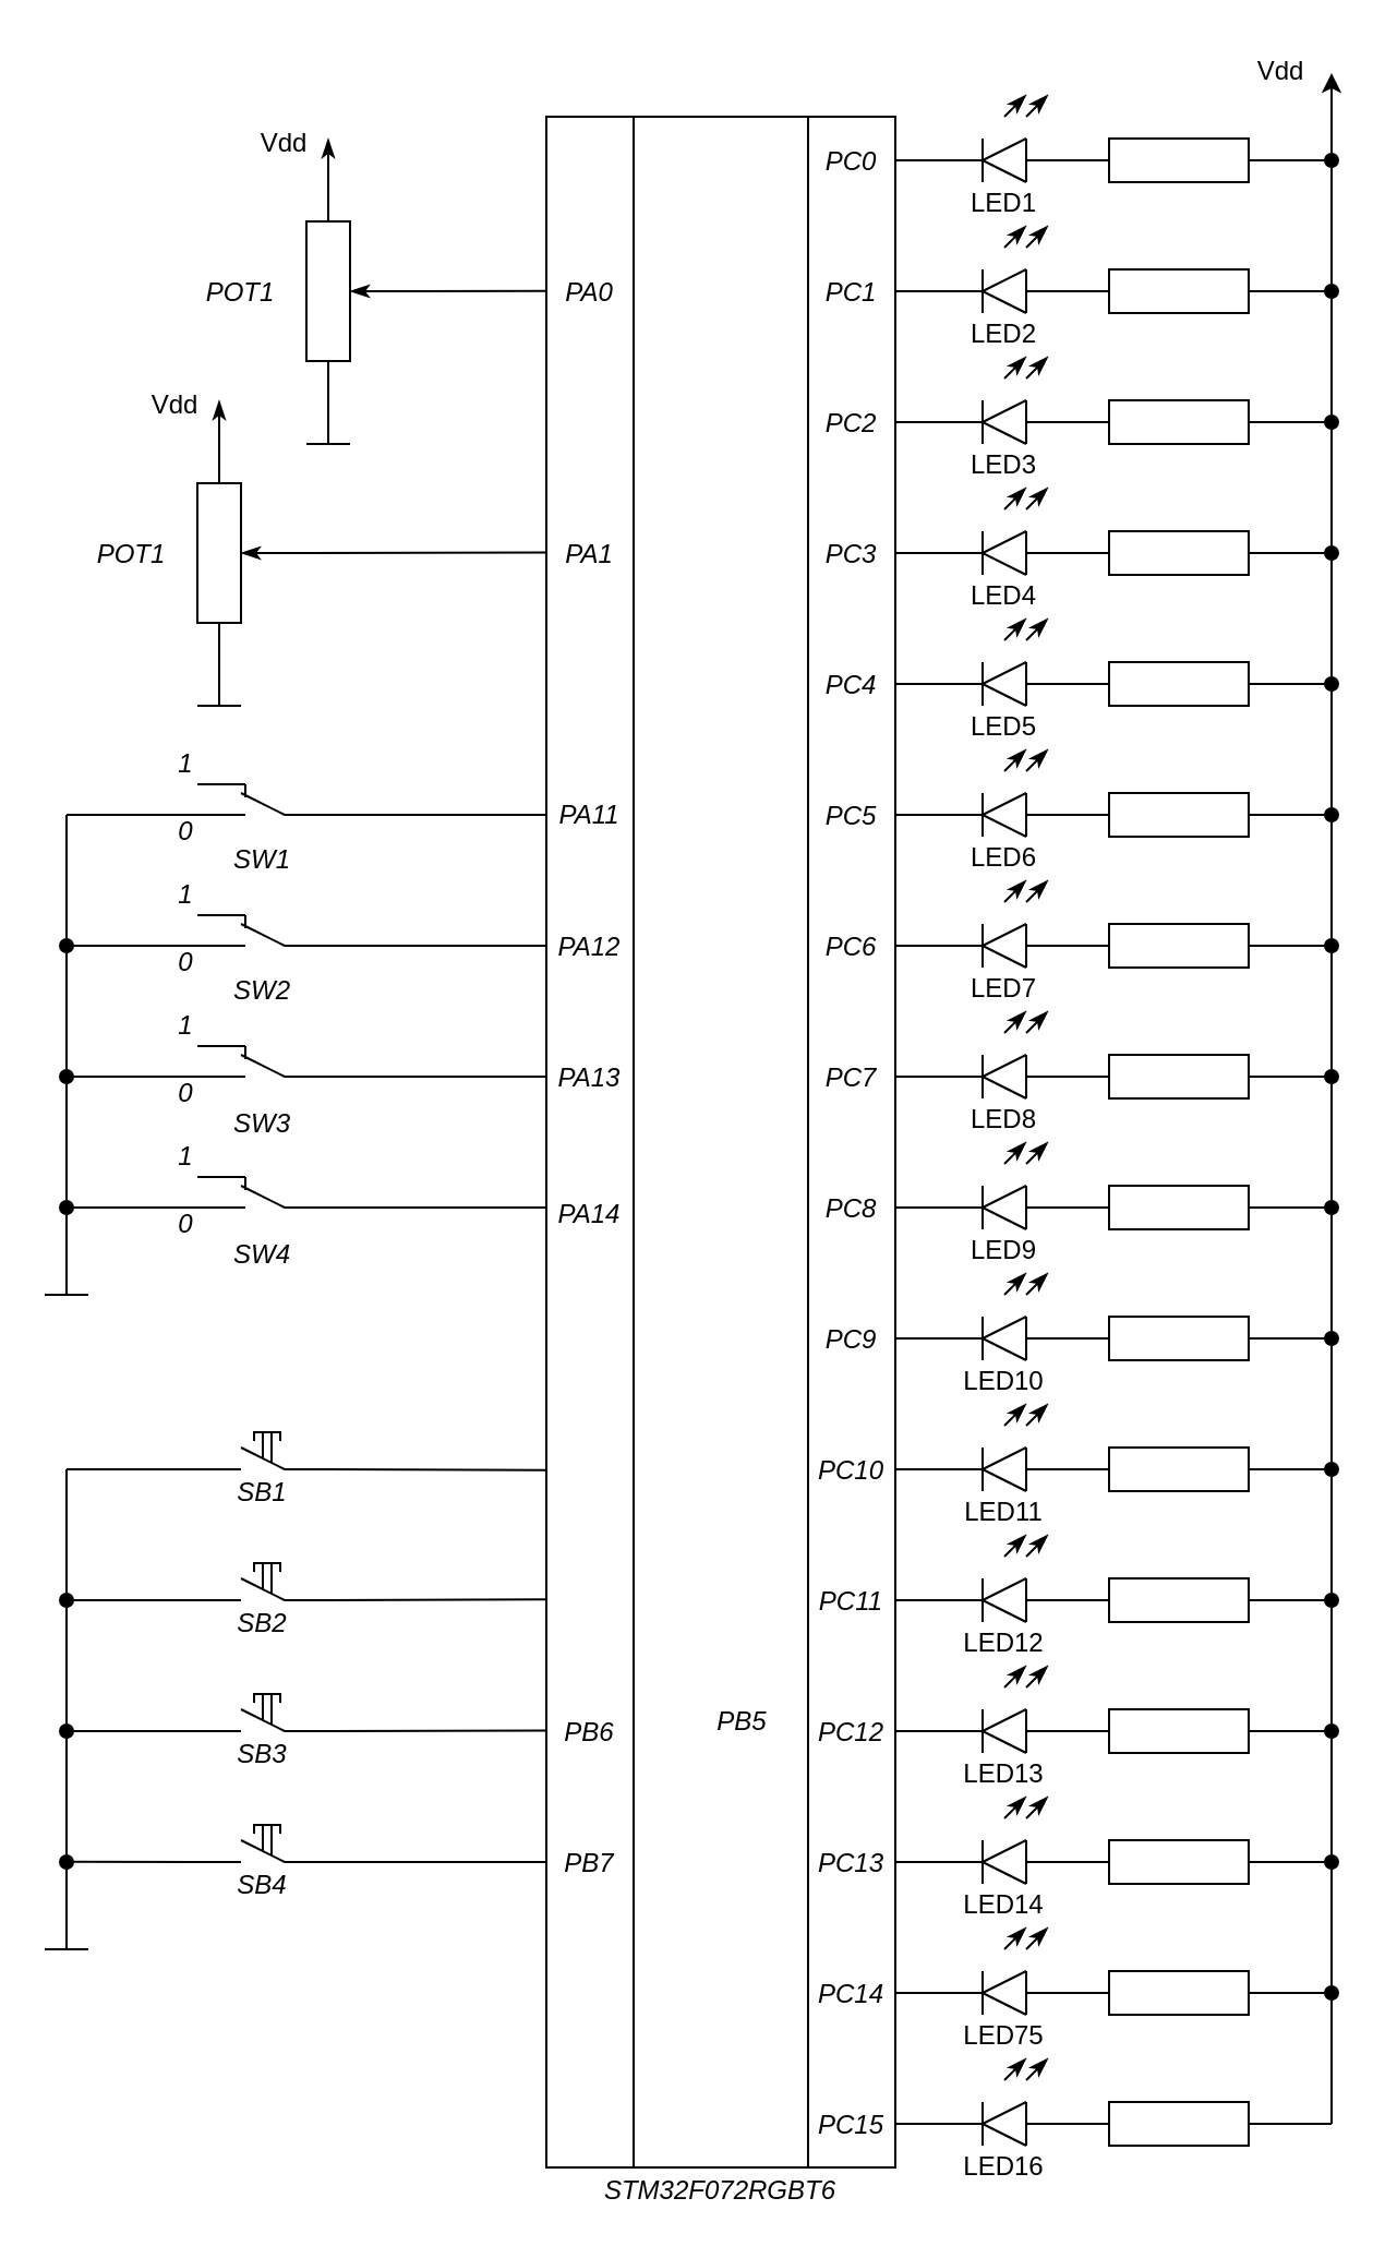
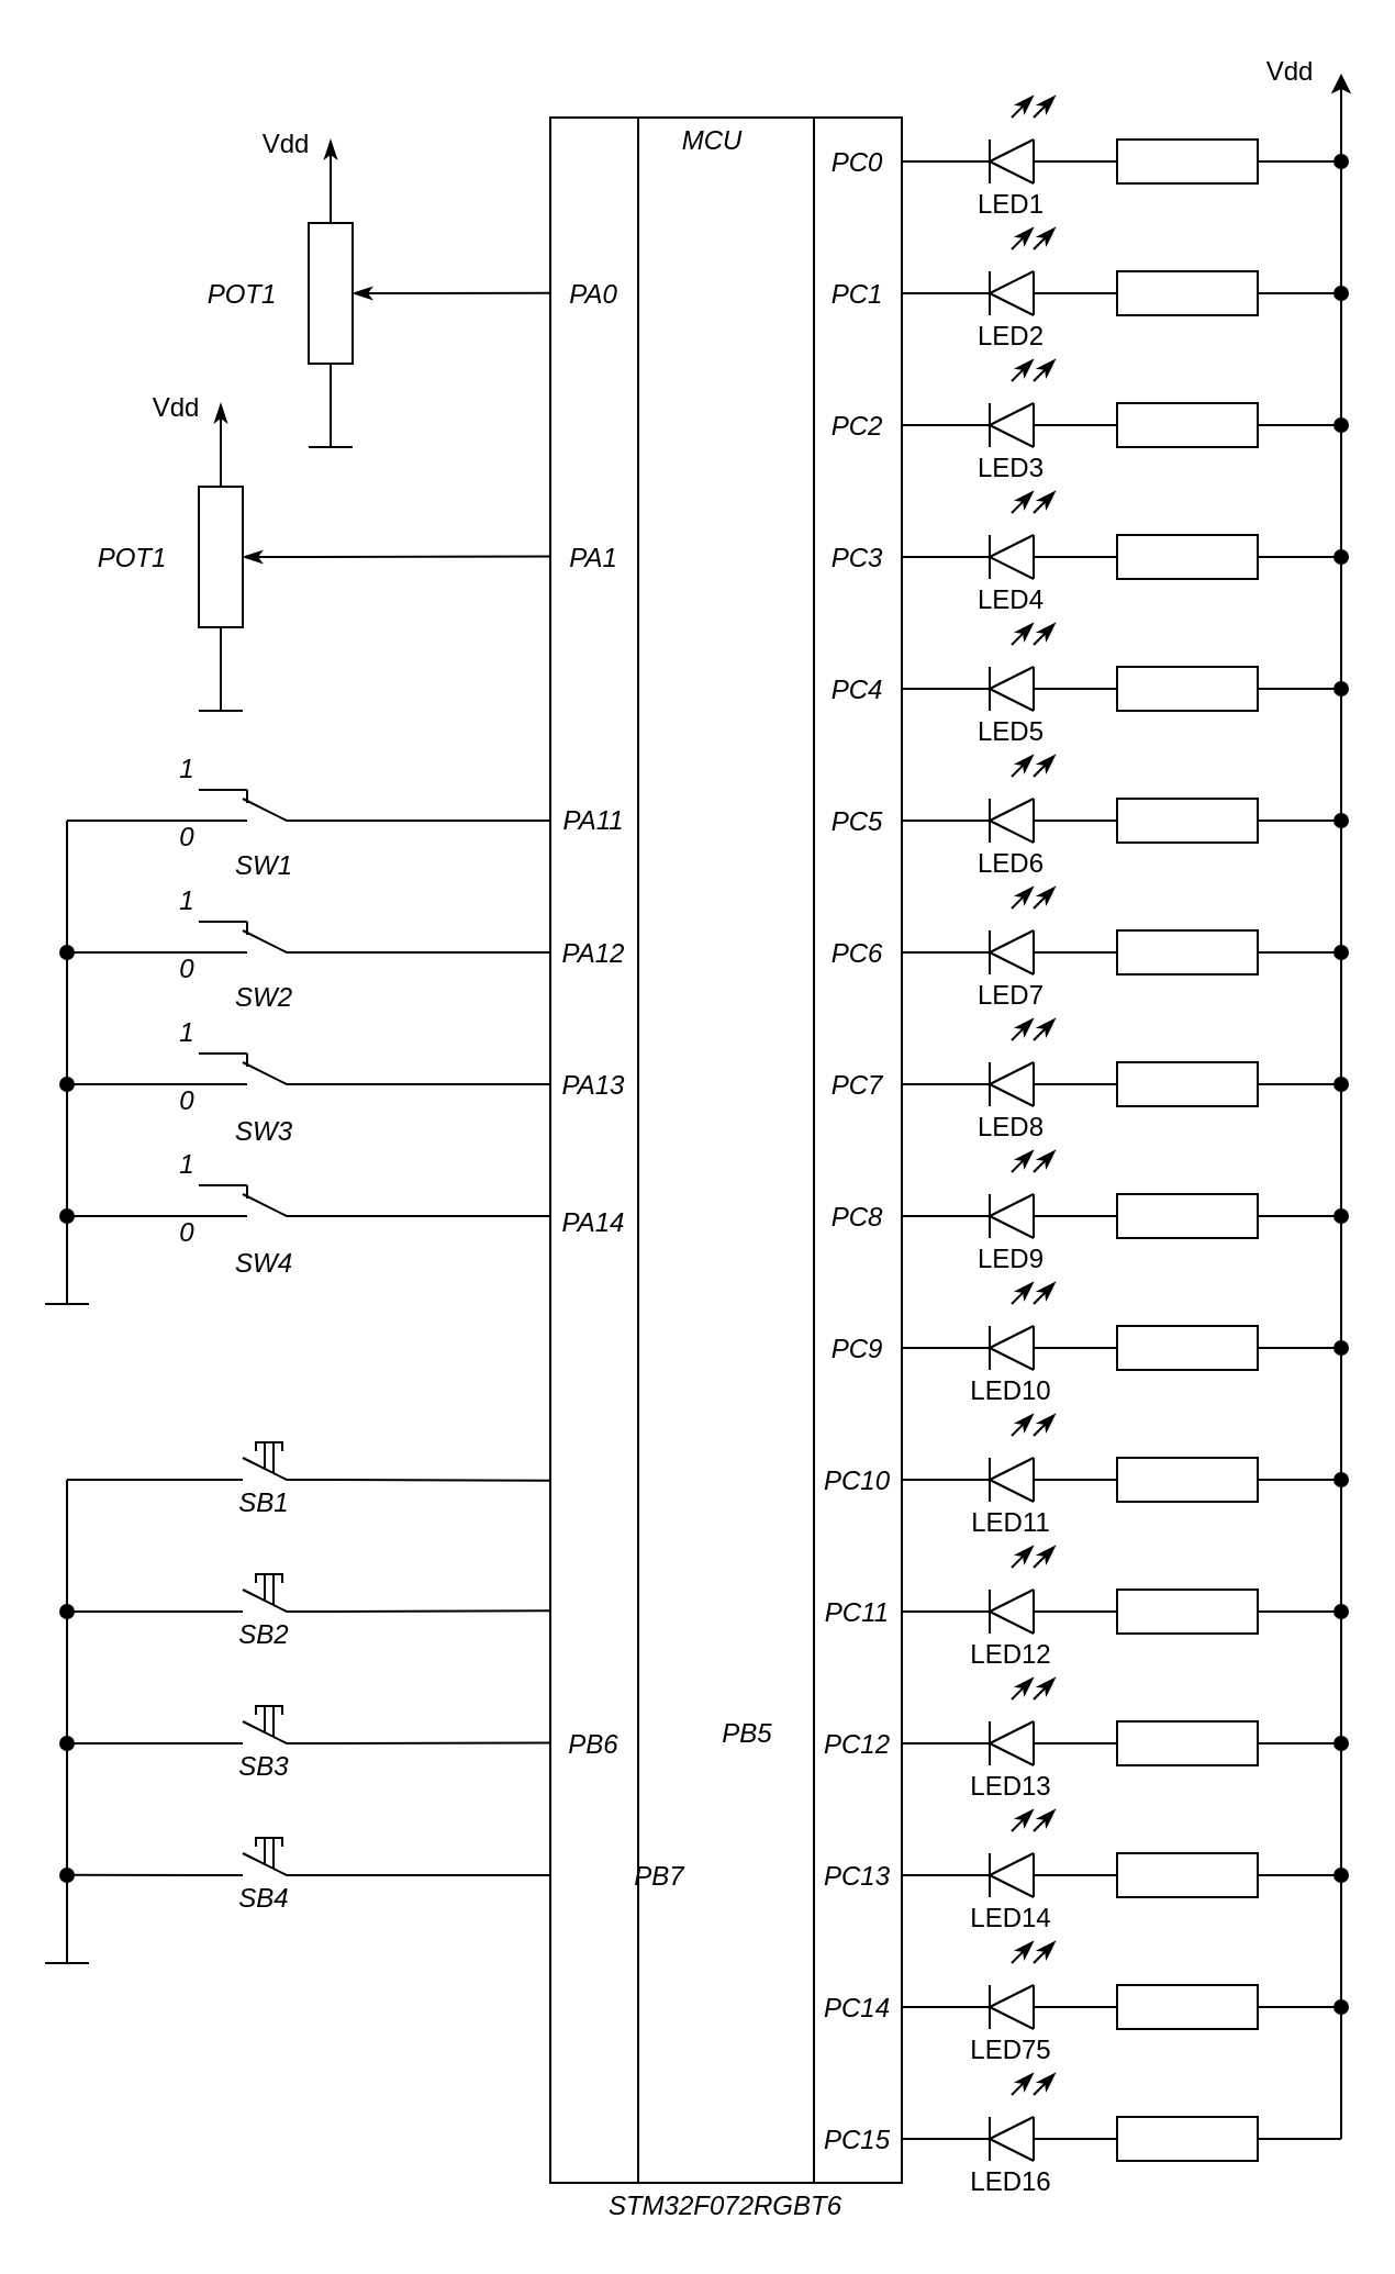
+ <mxCell id="237" value="MCU" style="text;strokeColor=none;fillColor=none;align=center;verticalAlign=middle;rounded=0;fontStyle=2" vertex="1" parent="1"><mxGeometry x="304" y="53" width="40" height="20" as="geometry" /></mxCell>
- <mxCell id="366" value="PB7" style="text;strokeColor=none;fillColor=none;align=center;verticalAlign=middle;rounded=0;fontStyle=2" vertex="1" parent="1"><mxGeometry x="250" y="843" width="40" height="20" as="geometry" /></mxCell>
+ <mxCell id="366" value="PB7" style="text;strokeColor=none;fillColor=none;align=center;verticalAlign=middle;rounded=0;fontStyle=2" vertex="1" parent="1"><mxGeometry x="280" y="843" width="40" height="20" as="geometry" /></mxCell>
